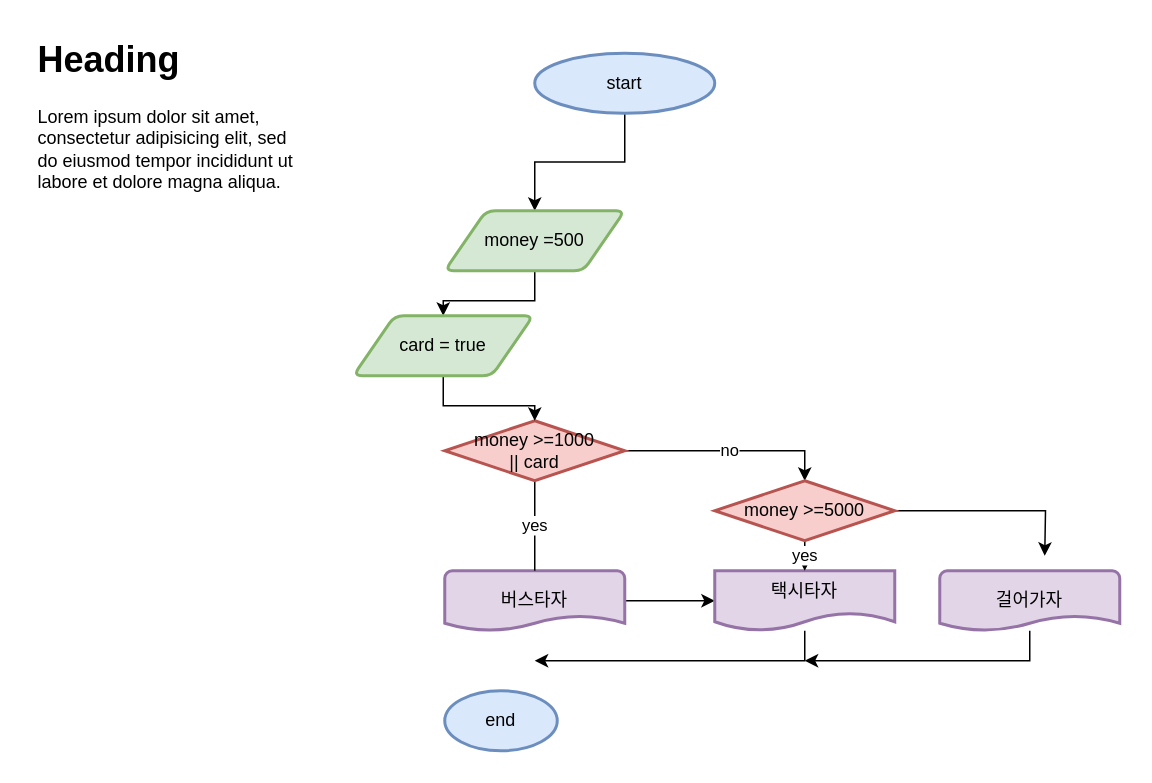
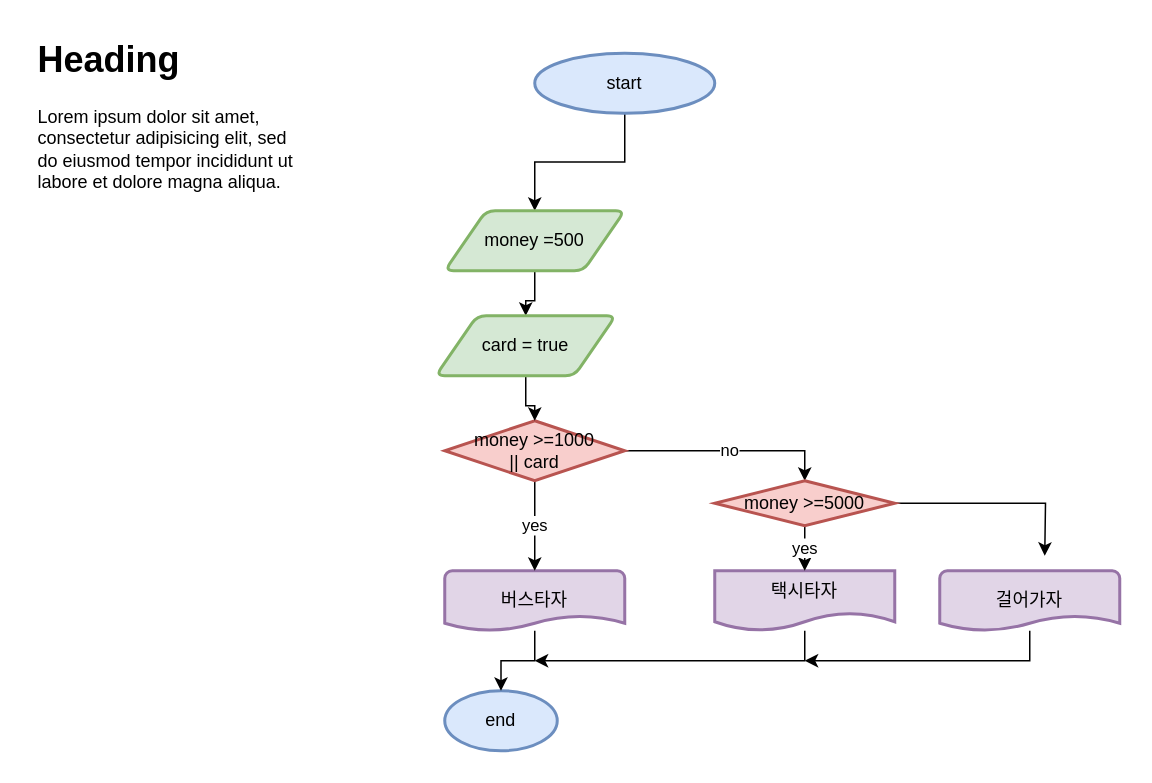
- <mxCell id="21" value="card = true" style="shape=parallelogram;html=1;strokeWidth=2;perimeter=parallelogramPerimeter;whiteSpace=wrap;rounded=1;arcSize=12;size=0.23;fillColor=#d5e8d4;strokeColor=#82b366;" vertex="1" parent="1"><mxGeometry x="235" y="210" width="120" height="40" as="geometry" /></mxCell>
+ <mxCell id="21" value="card = true" style="shape=parallelogram;html=1;strokeWidth=2;perimeter=parallelogramPerimeter;whiteSpace=wrap;rounded=1;arcSize=12;size=0.23;fillColor=#d5e8d4;strokeColor=#82b366;" vertex="1" parent="1"><mxGeometry x="290" y="210" width="120" height="40" as="geometry" /></mxCell>
- <mxCell id="17" value="money &amp;gt;=5000" style="strokeWidth=2;html=1;shape=mxgraph.flowchart.decision;whiteSpace=wrap;fillColor=#f8cecc;strokeColor=#b85450;" vertex="1" parent="1"><mxGeometry x="476" y="320" width="120" height="40" as="geometry" /></mxCell>
+ <mxCell id="17" value="money &amp;gt;=5000" style="strokeWidth=2;html=1;shape=mxgraph.flowchart.decision;whiteSpace=wrap;fillColor=#f8cecc;strokeColor=#b85450;" vertex="1" parent="1"><mxGeometry x="476" y="320" width="120" height="30" as="geometry" /></mxCell>
- <mxCell id="11" value="yes" style="edgeStyle=orthogonalEdgeStyle;rounded=0;orthogonalLoop=1;jettySize=auto;html=1;entryX=0.5;entryY=0;entryDx=0;entryDy=0;entryPerimeter=0;endArrow=none;" edge="1" parent="1" source="12" target="7"><mxGeometry relative="1" as="geometry" /></mxCell>
+ <mxCell id="11" value="yes" style="edgeStyle=orthogonalEdgeStyle;rounded=0;orthogonalLoop=1;jettySize=auto;html=1;entryX=0.5;entryY=0;entryDx=0;entryDy=0;entryPerimeter=0;" edge="1" parent="1" source="12" target="7"><mxGeometry relative="1" as="geometry" /></mxCell>
- <mxCell id="6" style="edgeStyle=orthogonalEdgeStyle;rounded=0;orthogonalLoop=1;jettySize=auto;html=1;" edge="1" parent="1" source="7" target="14"><mxGeometry relative="1" as="geometry" /></mxCell>
+ <mxCell id="6" style="edgeStyle=orthogonalEdgeStyle;rounded=0;orthogonalLoop=1;jettySize=auto;html=1;entryX=0.5;entryY=0;entryDx=0;entryDy=0;entryPerimeter=0;" edge="1" parent="1" source="7" target="5"><mxGeometry relative="1" as="geometry" /></mxCell>
